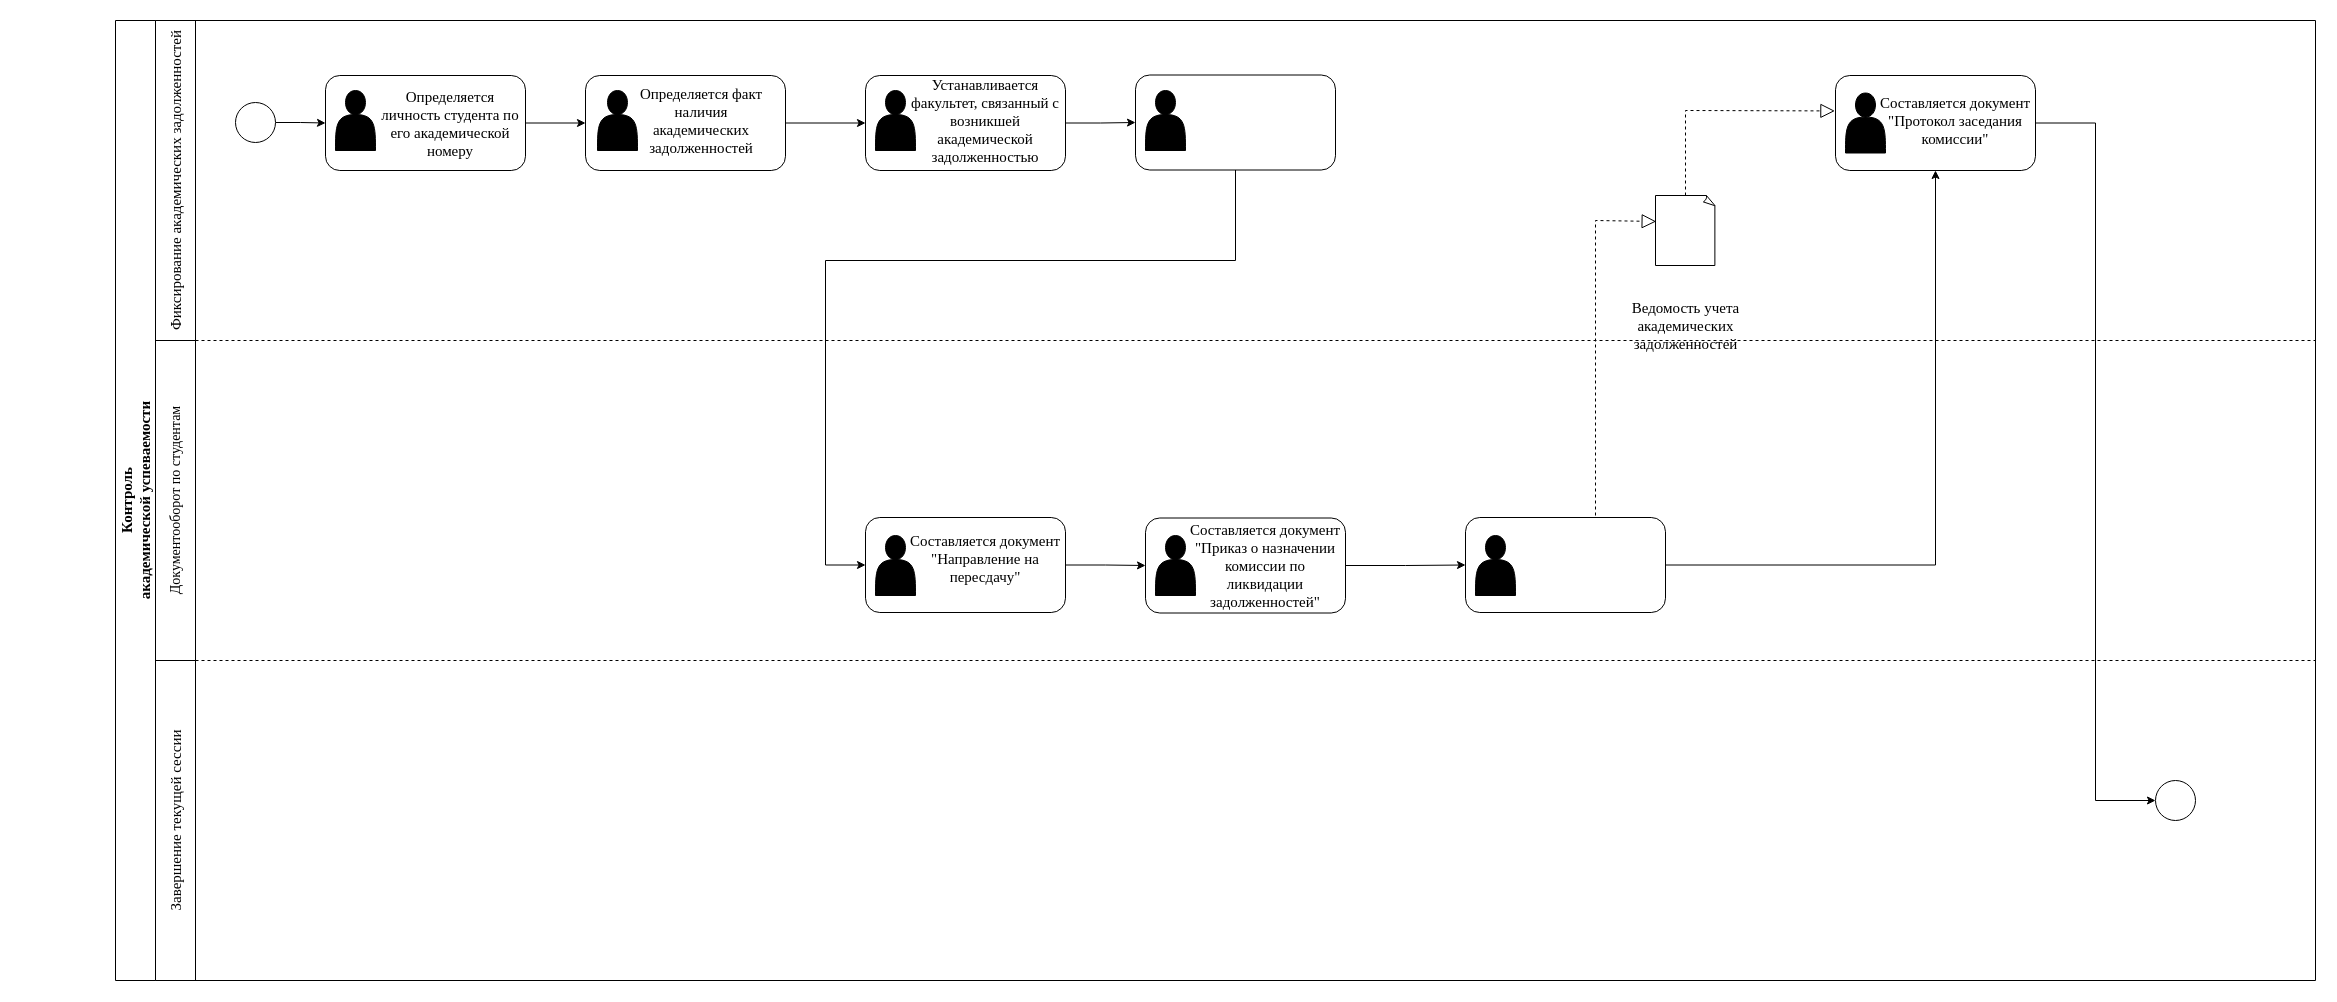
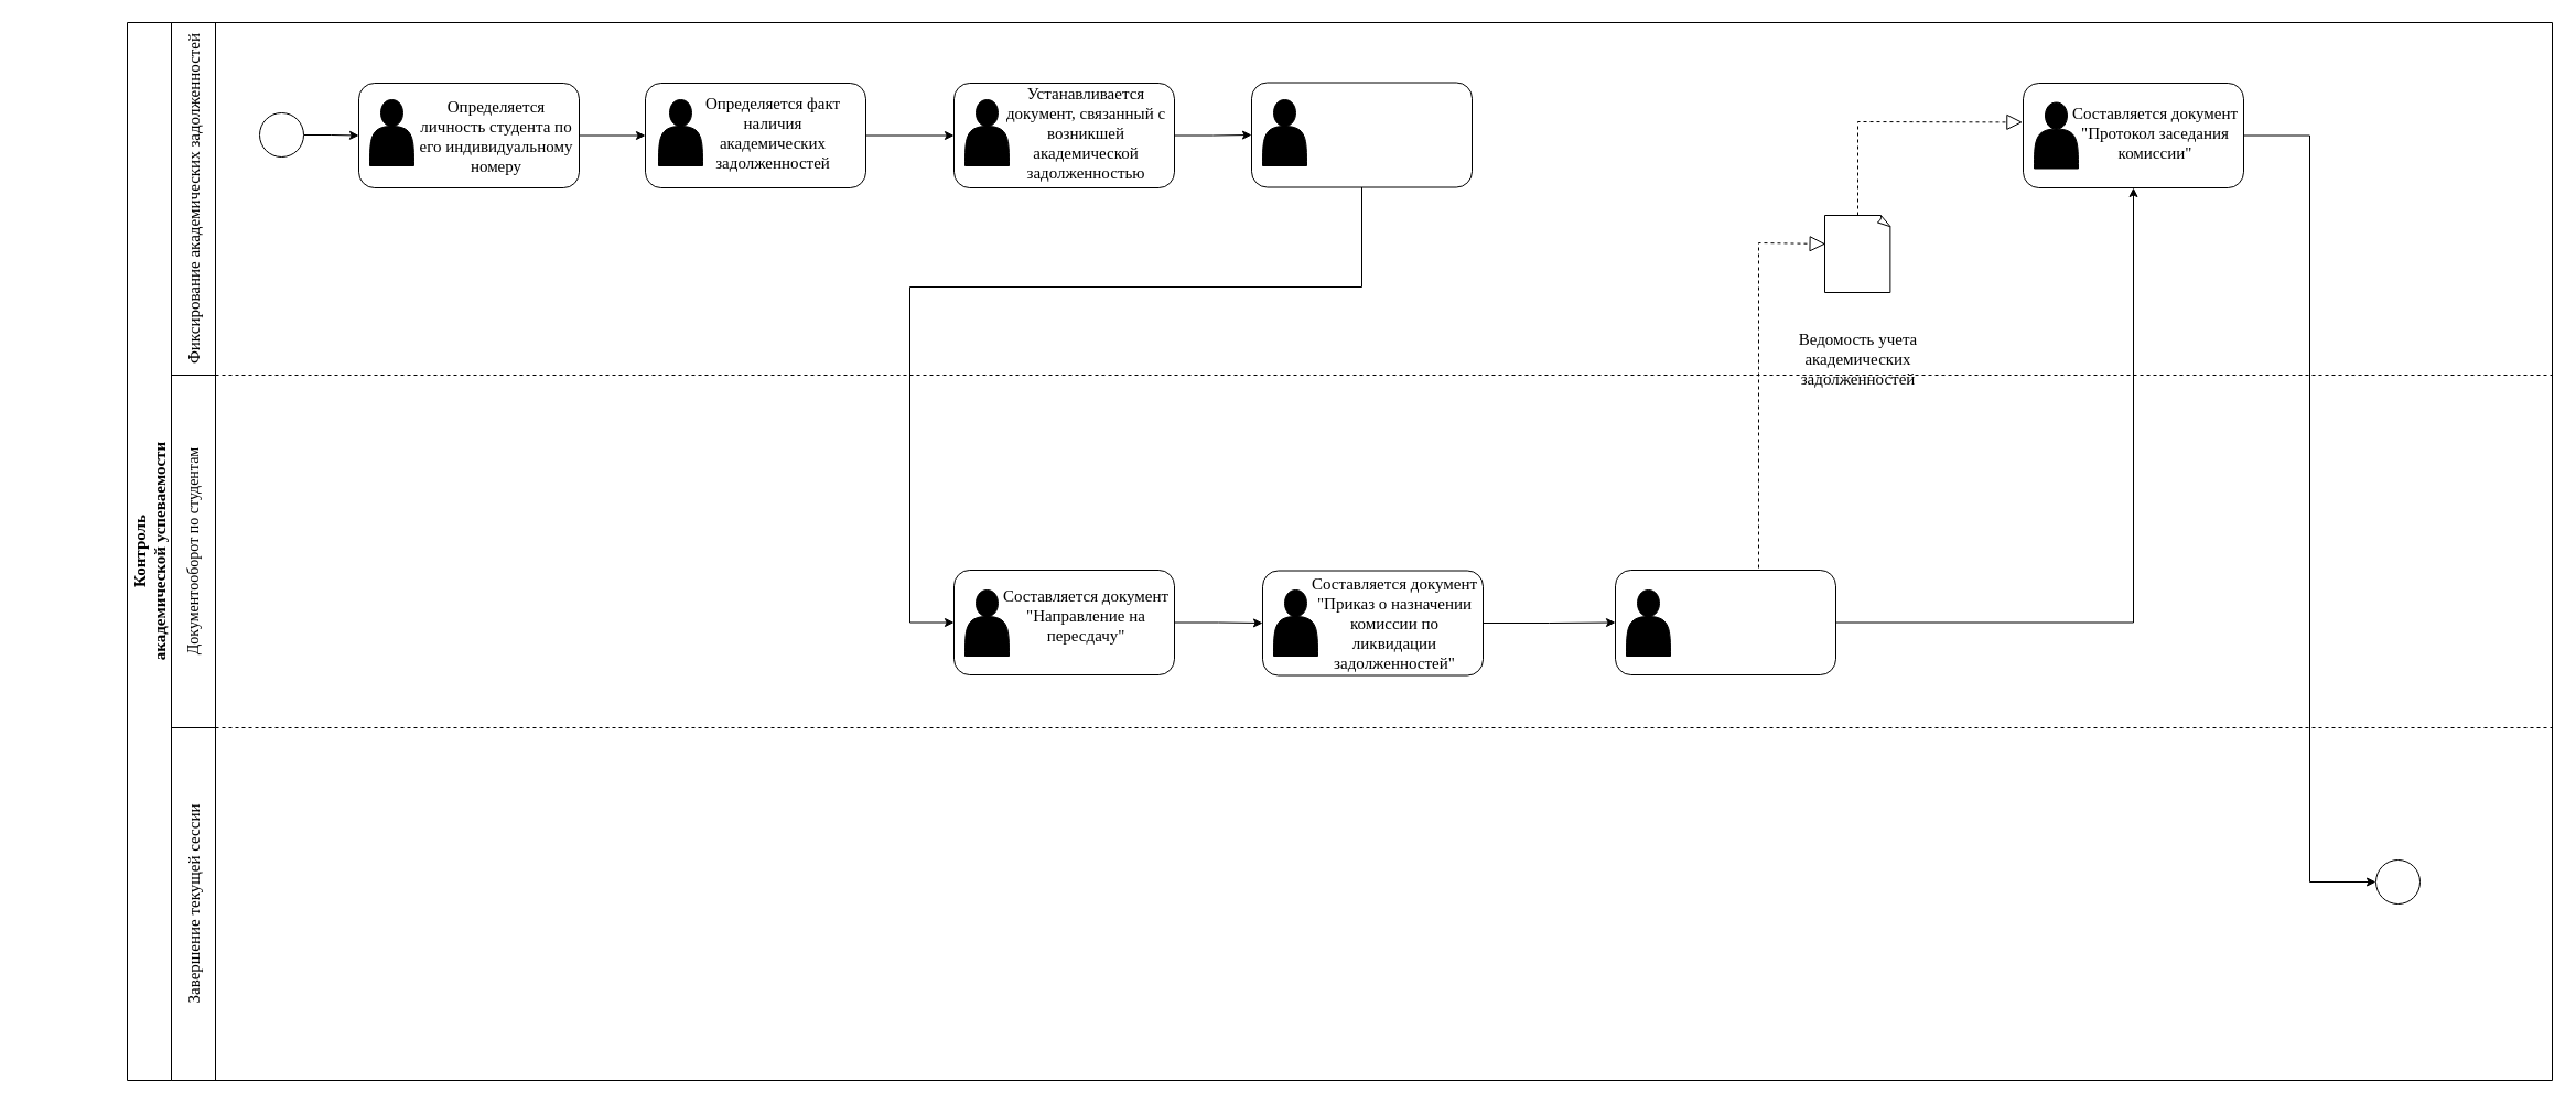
- <mxCell id="27" value="&lt;span style=&quot;&quot;&gt;Устанавливается факультет, связанный с возникшей академической задолженностью&lt;/span&gt;" style="text;html=1;align=center;verticalAlign=middle;whiteSpace=wrap;rounded=0;fontSize=15;fontFamily=Times New Roman;" parent="2" vertex="1"><mxGeometry x="790" y="85" width="160" height="30" as="geometry" /></mxCell>
+ <mxCell id="27" value="&lt;span style=&quot;&quot;&gt;Устанавливается документ, связанный с возникшей академической задолженностью&lt;/span&gt;" style="text;html=1;align=center;verticalAlign=middle;whiteSpace=wrap;rounded=0;fontSize=15;fontFamily=Times New Roman;" parent="2" vertex="1"><mxGeometry x="790" y="85" width="160" height="30" as="geometry" /></mxCell>
- <mxCell id="23" value="&lt;span style=&quot;&quot;&gt;Определяется личность студента по его академической номеру&lt;/span&gt;" style="text;html=1;align=center;verticalAlign=middle;whiteSpace=wrap;rounded=0;fontSize=15;fontFamily=Times New Roman;" parent="2" vertex="1"><mxGeometry x="260" y="87.5" width="150" height="30" as="geometry" /></mxCell>
+ <mxCell id="23" value="&lt;span style=&quot;&quot;&gt;Определяется личность студента по его индивидуальному номеру&lt;/span&gt;" style="text;html=1;align=center;verticalAlign=middle;whiteSpace=wrap;rounded=0;fontSize=15;fontFamily=Times New Roman;" parent="2" vertex="1"><mxGeometry x="260" y="87.5" width="150" height="30" as="geometry" /></mxCell>
